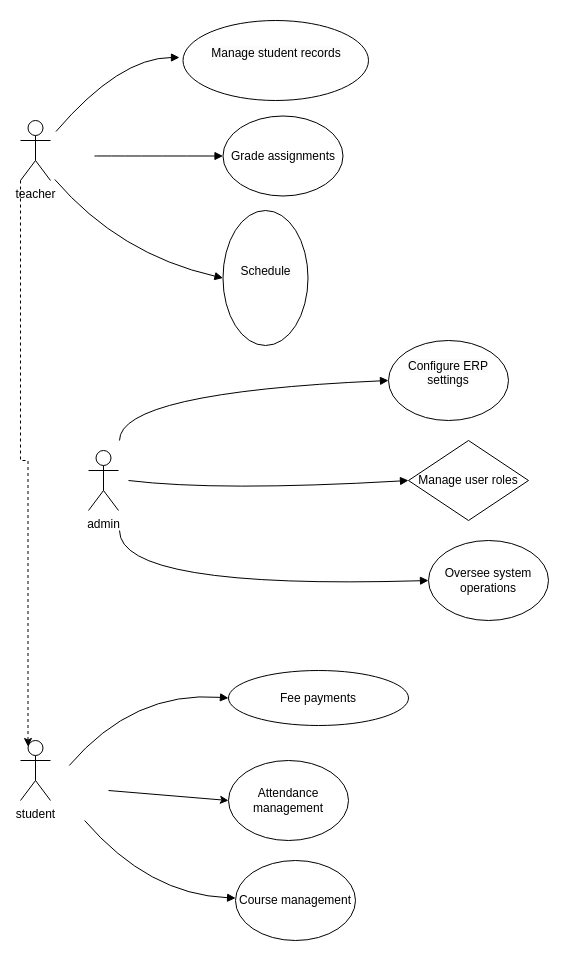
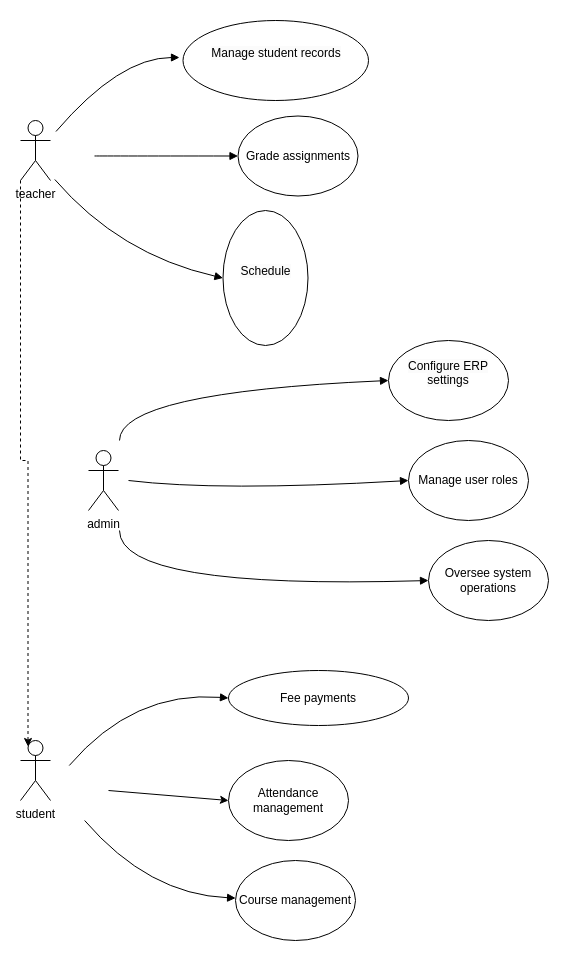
- <mxCell id="14" value="Grade assignments" style="ellipse;whiteSpace=wrap;html=1;" vertex="1" parent="1"><mxGeometry x="222.5" y="115.5" width="120" height="80" as="geometry" /></mxCell>
+ <mxCell id="14" value="Grade assignments" style="ellipse;whiteSpace=wrap;html=1;" vertex="1" parent="1"><mxGeometry x="237.5" y="115.5" width="120" height="80" as="geometry" /></mxCell>
- <mxCell id="17" value="Manage user roles" style="rhombus;whiteSpace=wrap;html=1;" vertex="1" parent="1"><mxGeometry x="408" y="440" width="120" height="80" as="geometry" /></mxCell>
+ <mxCell id="17" value="Manage user roles" style="ellipse;whiteSpace=wrap;html=1;" vertex="1" parent="1"><mxGeometry x="408" y="440" width="120" height="80" as="geometry" /></mxCell>
